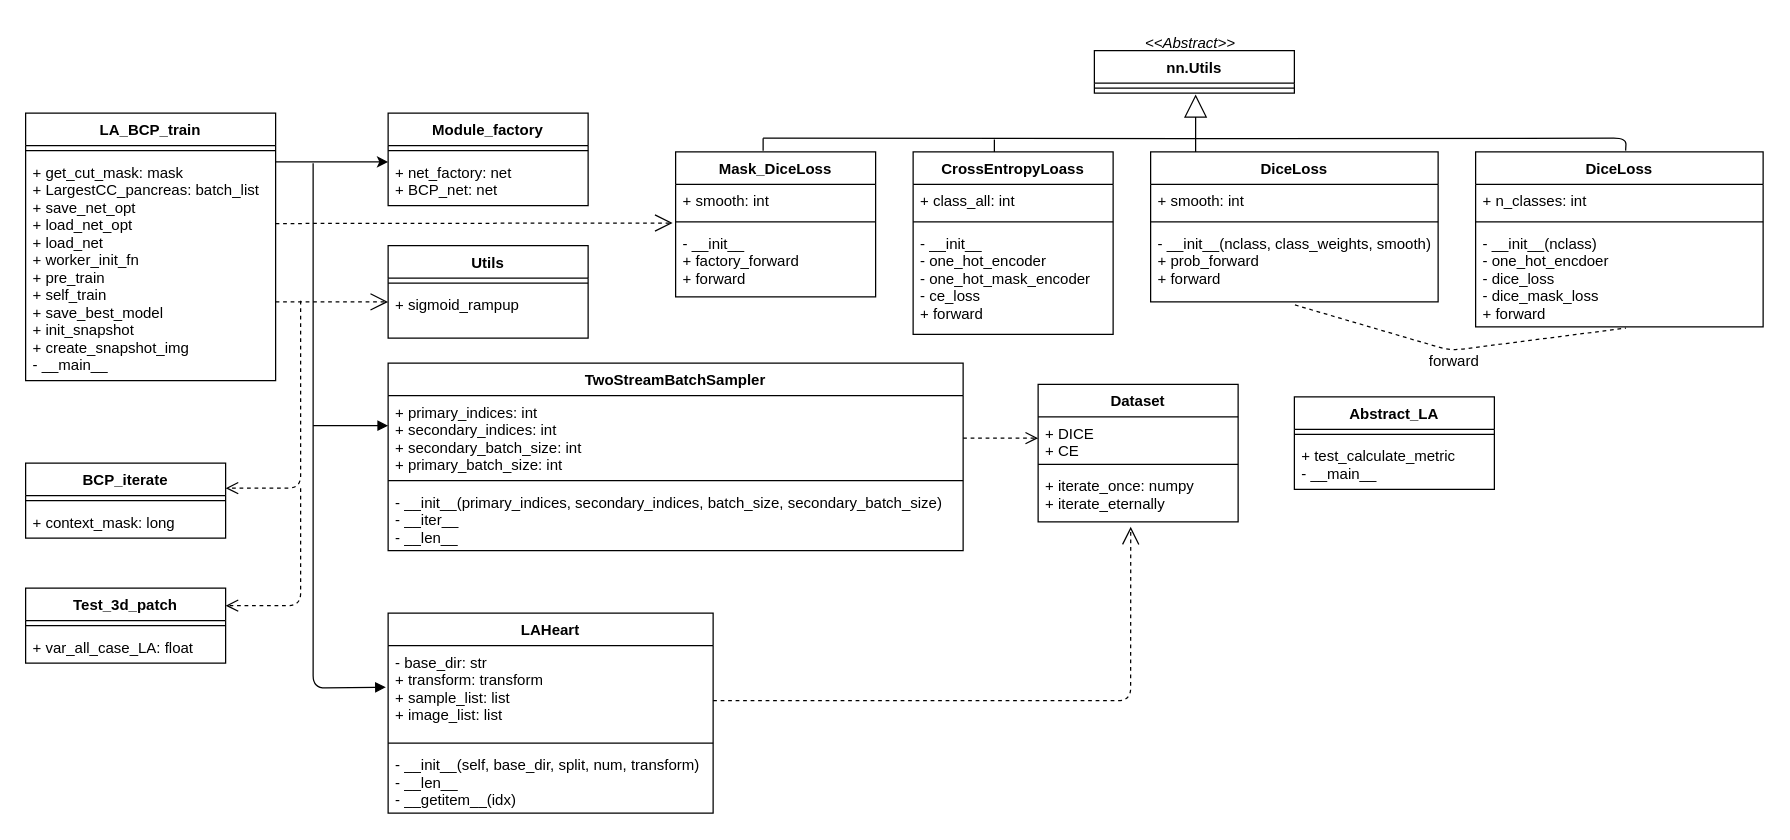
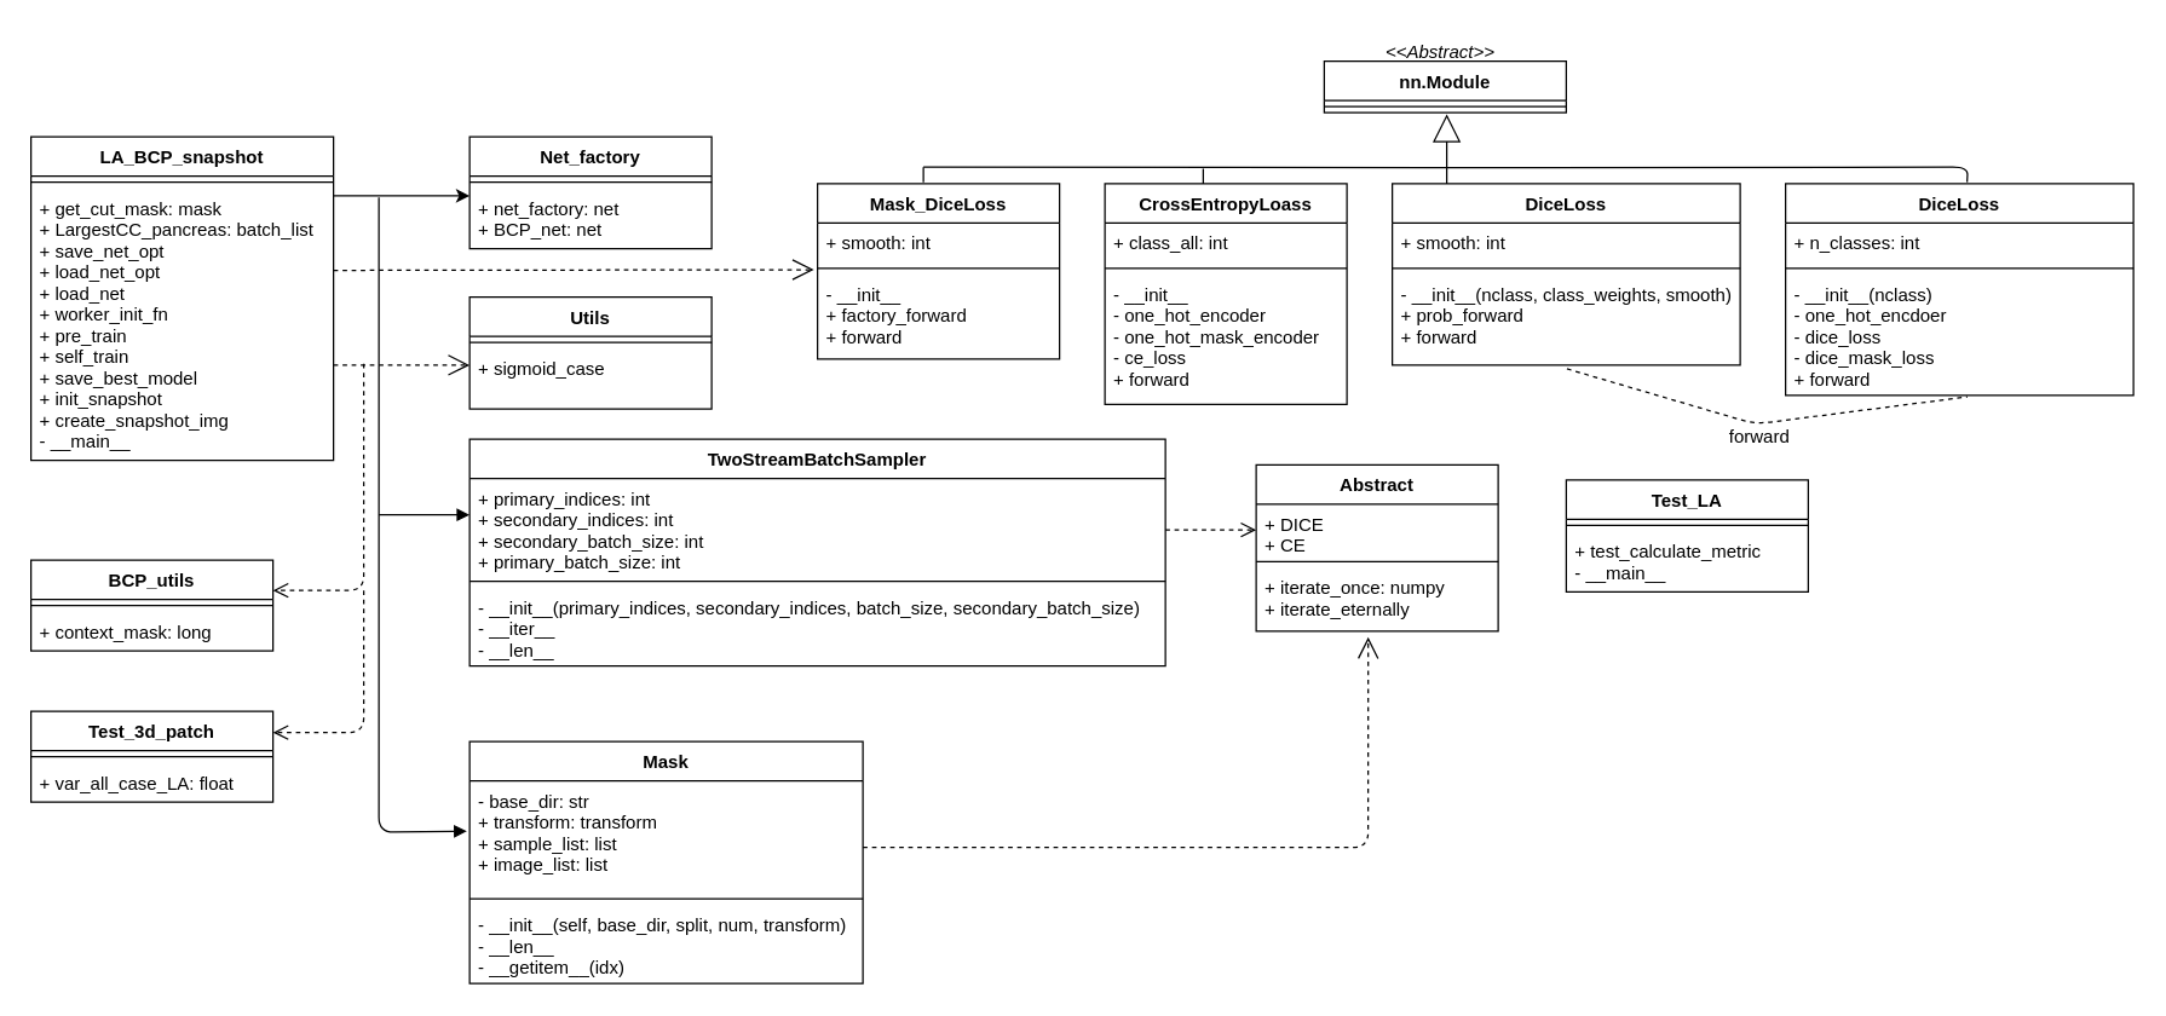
- <mxCell id="30" value="nn.Utils&#10;" style="swimlane;fontStyle=1;align=center;verticalAlign=top;childLayout=stackLayout;horizontal=1;startSize=26;horizontalStack=0;resizeParent=1;resizeParentMax=0;resizeLast=0;collapsible=1;marginBottom=0;fillColor=#FFFFFF;movable=1;resizable=1;rotatable=1;deletable=1;editable=1;connectable=1;" vertex="1" parent="1"><mxGeometry x="875" y="40" width="160" height="34" as="geometry" /></mxCell>
+ <mxCell id="30" value="nn.Module&#10;" style="swimlane;fontStyle=1;align=center;verticalAlign=top;childLayout=stackLayout;horizontal=1;startSize=26;horizontalStack=0;resizeParent=1;resizeParentMax=0;resizeLast=0;collapsible=1;marginBottom=0;fillColor=#FFFFFF;movable=1;resizable=1;rotatable=1;deletable=1;editable=1;connectable=1;" vertex="1" parent="1"><mxGeometry x="875" y="40" width="160" height="34" as="geometry" /></mxCell>
- <mxCell id="2" value="LA_BCP_train" style="swimlane;fontStyle=1;align=center;verticalAlign=top;childLayout=stackLayout;horizontal=1;startSize=26;horizontalStack=0;resizeParent=1;resizeParentMax=0;resizeLast=0;collapsible=1;marginBottom=0;" parent="1" vertex="1"><mxGeometry x="20" y="90" width="200" height="214" as="geometry" /></mxCell>
+ <mxCell id="2" value="LA_BCP_snapshot" style="swimlane;fontStyle=1;align=center;verticalAlign=top;childLayout=stackLayout;horizontal=1;startSize=26;horizontalStack=0;resizeParent=1;resizeParentMax=0;resizeLast=0;collapsible=1;marginBottom=0;" parent="1" vertex="1"><mxGeometry x="20" y="90" width="200" height="214" as="geometry" /></mxCell>
- <mxCell id="5" value="Module_factory" style="swimlane;fontStyle=1;align=center;verticalAlign=top;childLayout=stackLayout;horizontal=1;startSize=26;horizontalStack=0;resizeParent=1;resizeParentMax=0;resizeLast=0;collapsible=1;marginBottom=0;" parent="1" vertex="1"><mxGeometry x="310" y="90" width="160" height="74" as="geometry" /></mxCell>
+ <mxCell id="5" value="Net_factory" style="swimlane;fontStyle=1;align=center;verticalAlign=top;childLayout=stackLayout;horizontal=1;startSize=26;horizontalStack=0;resizeParent=1;resizeParentMax=0;resizeLast=0;collapsible=1;marginBottom=0;" parent="1" vertex="1"><mxGeometry x="310" y="90" width="160" height="74" as="geometry" /></mxCell>
- <mxCell id="24" value="+ sigmoid_rampup" style="text;strokeColor=none;fillColor=none;align=left;verticalAlign=top;spacingLeft=4;spacingRight=4;overflow=hidden;rotatable=0;points=[[0,0.5],[1,0.5]];portConstraint=eastwest;" parent="22" vertex="1"><mxGeometry y="34" width="160" height="40" as="geometry" /></mxCell>
+ <mxCell id="24" value="+ sigmoid_case" style="text;strokeColor=none;fillColor=none;align=left;verticalAlign=top;spacingLeft=4;spacingRight=4;overflow=hidden;rotatable=0;points=[[0,0.5],[1,0.5]];portConstraint=eastwest;" parent="22" vertex="1"><mxGeometry y="34" width="160" height="40" as="geometry" /></mxCell>
- <mxCell id="13" value="Dataset" style="swimlane;fontStyle=1;align=center;verticalAlign=top;childLayout=stackLayout;horizontal=1;startSize=26;horizontalStack=0;resizeParent=1;resizeParentMax=0;resizeLast=0;collapsible=1;marginBottom=0;" parent="1" vertex="1"><mxGeometry x="830" y="307" width="160" height="110" as="geometry" /></mxCell>
+ <mxCell id="13" value="Abstract" style="swimlane;fontStyle=1;align=center;verticalAlign=top;childLayout=stackLayout;horizontal=1;startSize=26;horizontalStack=0;resizeParent=1;resizeParentMax=0;resizeLast=0;collapsible=1;marginBottom=0;" parent="1" vertex="1"><mxGeometry x="830" y="307" width="160" height="110" as="geometry" /></mxCell>
- <mxCell id="66" value="Abstract_LA" style="swimlane;fontStyle=1;align=center;verticalAlign=top;childLayout=stackLayout;horizontal=1;startSize=26;horizontalStack=0;resizeParent=1;resizeParentMax=0;resizeLast=0;collapsible=1;marginBottom=0;fillColor=#FFFFFF;" vertex="1" parent="1"><mxGeometry x="1035" y="317" width="160" height="74" as="geometry" /></mxCell>
+ <mxCell id="66" value="Test_LA" style="swimlane;fontStyle=1;align=center;verticalAlign=top;childLayout=stackLayout;horizontal=1;startSize=26;horizontalStack=0;resizeParent=1;resizeParentMax=0;resizeLast=0;collapsible=1;marginBottom=0;fillColor=#FFFFFF;" vertex="1" parent="1"><mxGeometry x="1035" y="317" width="160" height="74" as="geometry" /></mxCell>
- <mxCell id="34" value="BCP_iterate" style="swimlane;fontStyle=1;align=center;verticalAlign=top;childLayout=stackLayout;horizontal=1;startSize=26;horizontalStack=0;resizeParent=1;resizeParentMax=0;resizeLast=0;collapsible=1;marginBottom=0;fillColor=#FFFFFF;" vertex="1" parent="1"><mxGeometry x="20" y="370" width="160" height="60" as="geometry" /></mxCell>
+ <mxCell id="34" value="BCP_utils" style="swimlane;fontStyle=1;align=center;verticalAlign=top;childLayout=stackLayout;horizontal=1;startSize=26;horizontalStack=0;resizeParent=1;resizeParentMax=0;resizeLast=0;collapsible=1;marginBottom=0;fillColor=#FFFFFF;" vertex="1" parent="1"><mxGeometry x="20" y="370" width="160" height="60" as="geometry" /></mxCell>
- <mxCell id="18" value="LAHeart" style="swimlane;fontStyle=1;align=center;verticalAlign=top;childLayout=stackLayout;horizontal=1;startSize=26;horizontalStack=0;resizeParent=1;resizeParentMax=0;resizeLast=0;collapsible=1;marginBottom=0;" parent="1" vertex="1"><mxGeometry x="310" y="490" width="260" height="160" as="geometry" /></mxCell>
+ <mxCell id="18" value="Mask" style="swimlane;fontStyle=1;align=center;verticalAlign=top;childLayout=stackLayout;horizontal=1;startSize=26;horizontalStack=0;resizeParent=1;resizeParentMax=0;resizeLast=0;collapsible=1;marginBottom=0;" parent="1" vertex="1"><mxGeometry x="310" y="490" width="260" height="160" as="geometry" /></mxCell>
